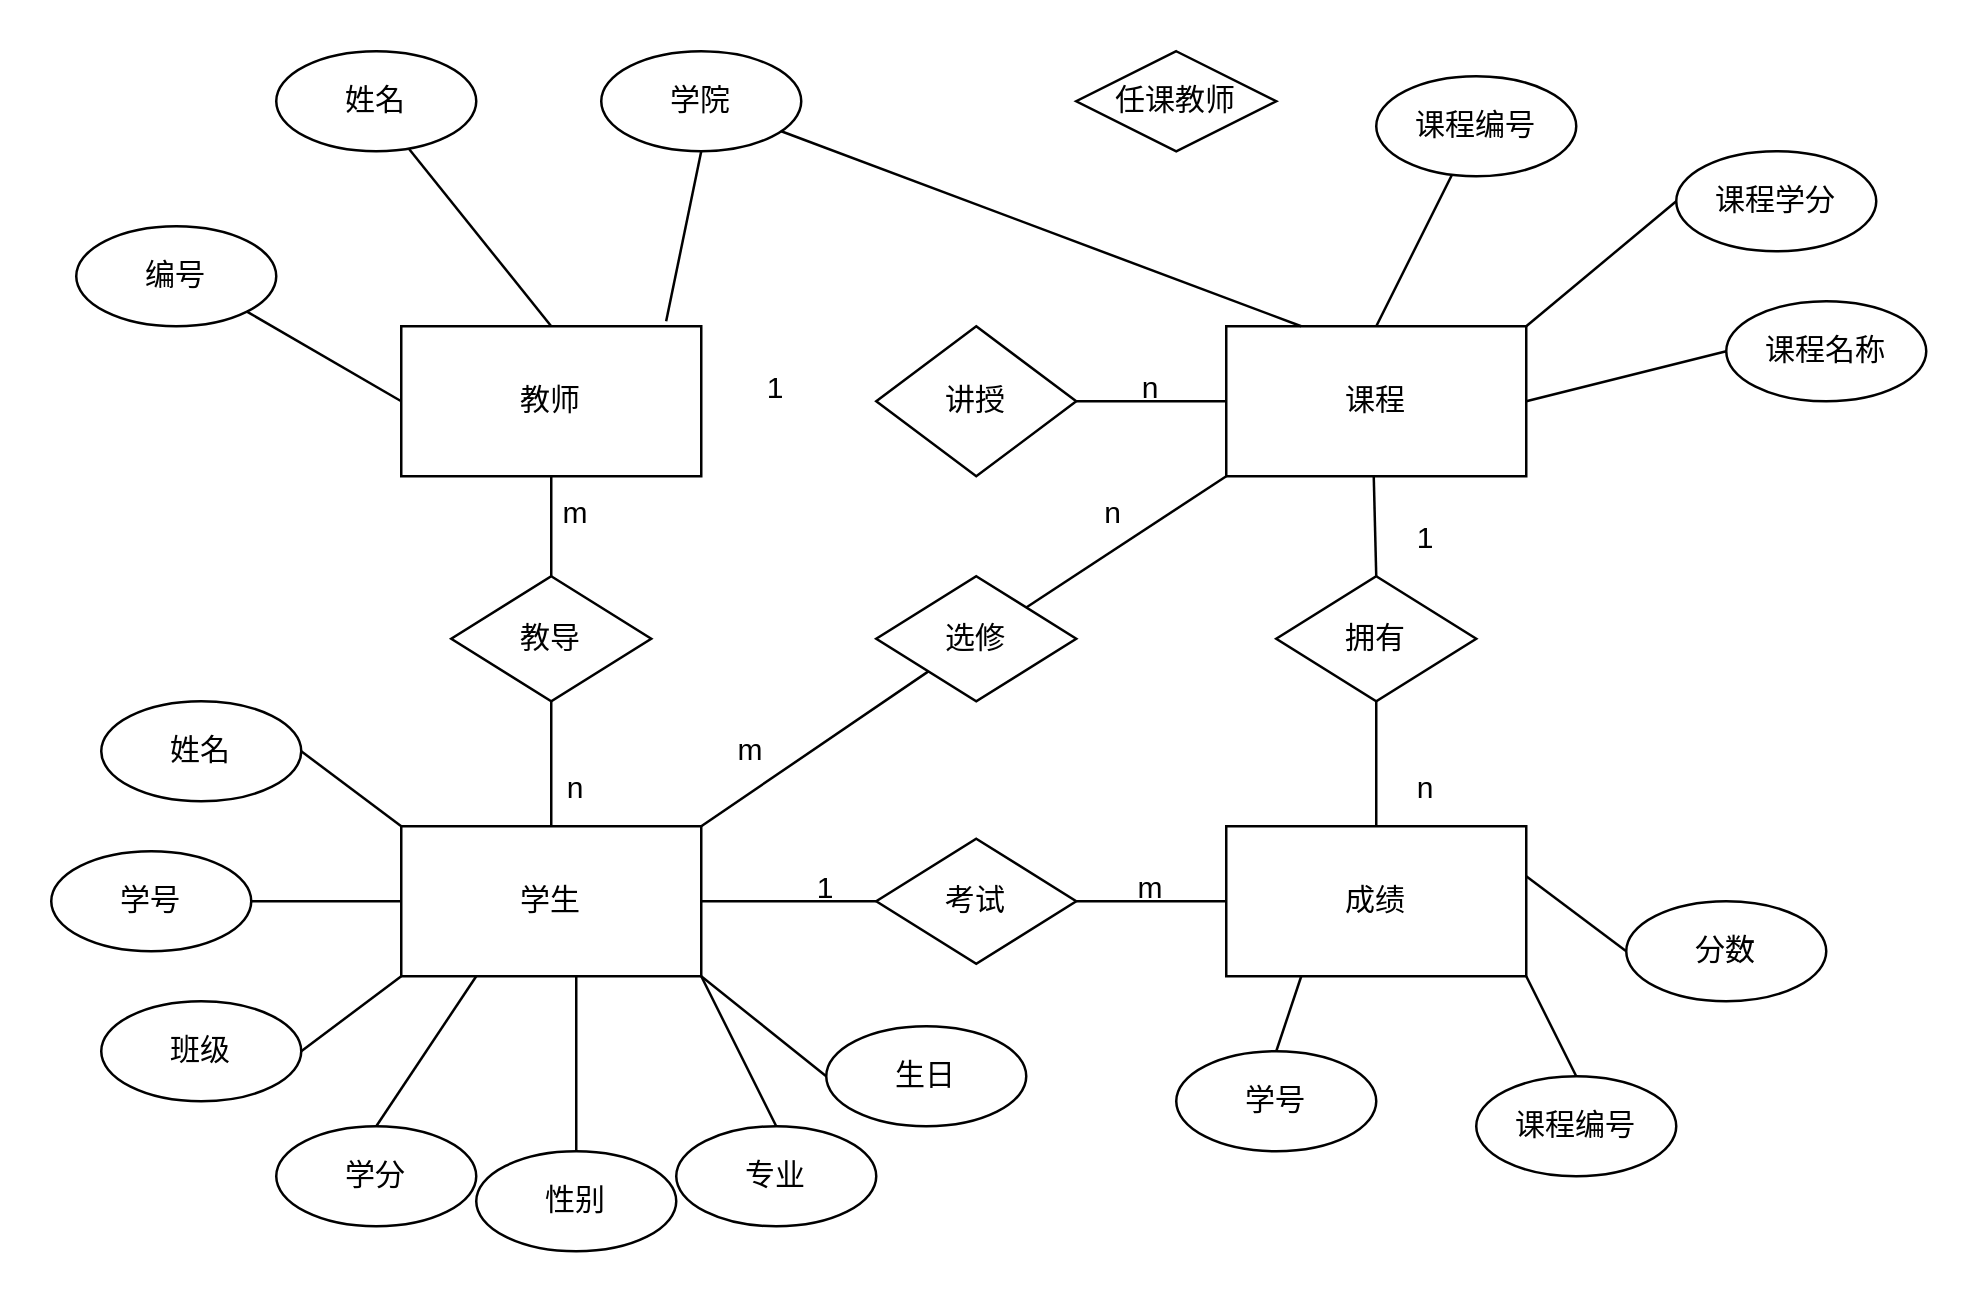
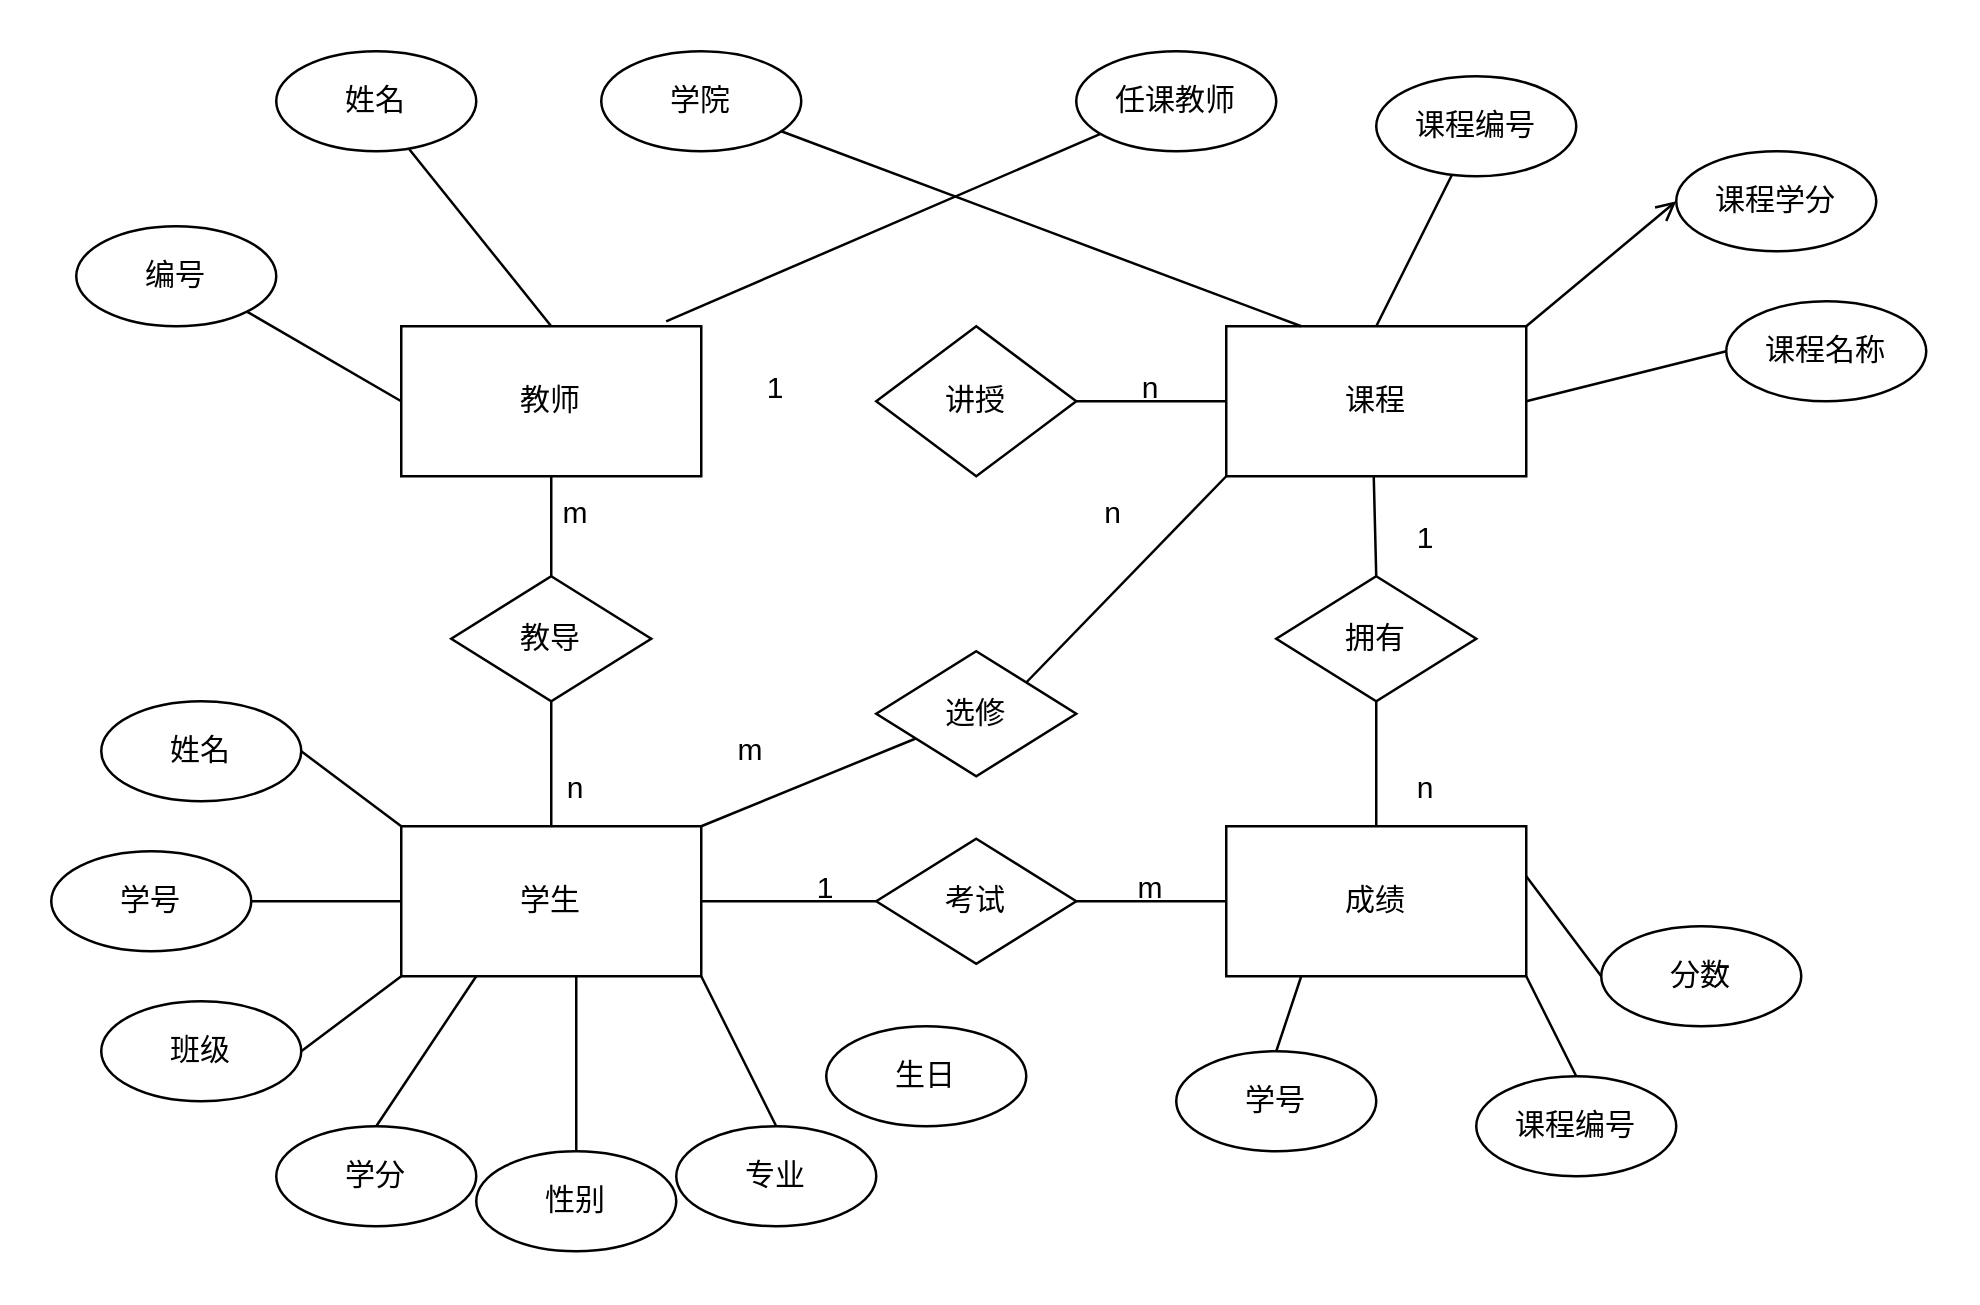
- <mxCell id="13" value="任课教师" style="rhombus;whiteSpace=wrap;html=1;" vertex="1" parent="1"><mxGeometry x="430" y="20" width="80" height="40" as="geometry" /></mxCell>
+ <mxCell id="13" value="任课教师" style="ellipse;whiteSpace=wrap;html=1;" vertex="1" parent="1"><mxGeometry x="430" y="20" width="80" height="40" as="geometry" /></mxCell>
- <mxCell id="19" value="" style="endArrow=none;html=1;rounded=0;exitX=1;exitY=0;exitDx=0;exitDy=0;entryX=0;entryY=0.5;entryDx=0;entryDy=0;" edge="1" parent="1" source="3" target="15"><mxGeometry width="50" height="50" relative="1" as="geometry"><mxPoint x="620" y="140" as="sourcePoint" /><mxPoint x="680" y="80" as="targetPoint" /></mxGeometry></mxCell>
+ <mxCell id="19" value="" style="endArrow=open;html=1;rounded=0;exitX=1;exitY=0;exitDx=0;exitDy=0;entryX=0;entryY=0.5;entryDx=0;entryDy=0;" edge="1" parent="1" source="3" target="15"><mxGeometry width="50" height="50" relative="1" as="geometry"><mxPoint x="620" y="140" as="sourcePoint" /><mxPoint x="680" y="80" as="targetPoint" /></mxGeometry></mxCell>
- <mxCell id="11" value="" style="endArrow=none;html=1;rounded=0;entryX=0.5;entryY=1;entryDx=0;entryDy=0;exitX=0.883;exitY=-0.033;exitDx=0;exitDy=0;exitPerimeter=0;" edge="1" parent="1" source="2" target="8"><mxGeometry width="50" height="50" relative="1" as="geometry"><mxPoint x="390" y="240" as="sourcePoint" /><mxPoint x="440" y="190" as="targetPoint" /></mxGeometry></mxCell>
+ <mxCell id="11" value="" style="endArrow=none;html=1;rounded=0;exitX=0.883;exitY=-0.033;exitDx=0;exitDy=0;exitPerimeter=0;" edge="1" parent="1" source="2" target="13"><mxGeometry width="50" height="50" relative="1" as="geometry"><mxPoint x="390" y="240" as="sourcePoint" /><mxPoint x="440" y="190" as="targetPoint" /></mxGeometry></mxCell>
- <mxCell id="23" value="选修" style="rhombus;whiteSpace=wrap;html=1;" vertex="1" parent="1"><mxGeometry x="350" y="230" width="80" height="50" as="geometry" /></mxCell>
+ <mxCell id="23" value="选修" style="rhombus;whiteSpace=wrap;html=1;" vertex="1" parent="1"><mxGeometry x="350" y="260" width="80" height="50" as="geometry" /></mxCell>
- <mxCell id="42" value="分数" style="ellipse;whiteSpace=wrap;html=1;" vertex="1" parent="1"><mxGeometry x="650" y="360" width="80" height="40" as="geometry" /></mxCell>
+ <mxCell id="42" value="分数" style="ellipse;whiteSpace=wrap;html=1;" vertex="1" parent="1"><mxGeometry x="640" y="370" width="80" height="40" as="geometry" /></mxCell>
- <mxCell id="63" value="" style="endArrow=none;html=1;rounded=0;exitX=0;exitY=0.5;exitDx=0;exitDy=0;entryX=1;entryY=1;entryDx=0;entryDy=0;" edge="1" parent="1" source="62" target="4"><mxGeometry width="50" height="50" relative="1" as="geometry"><mxPoint x="320" y="460" as="sourcePoint" /><mxPoint x="290" y="400" as="targetPoint" /></mxGeometry></mxCell>
